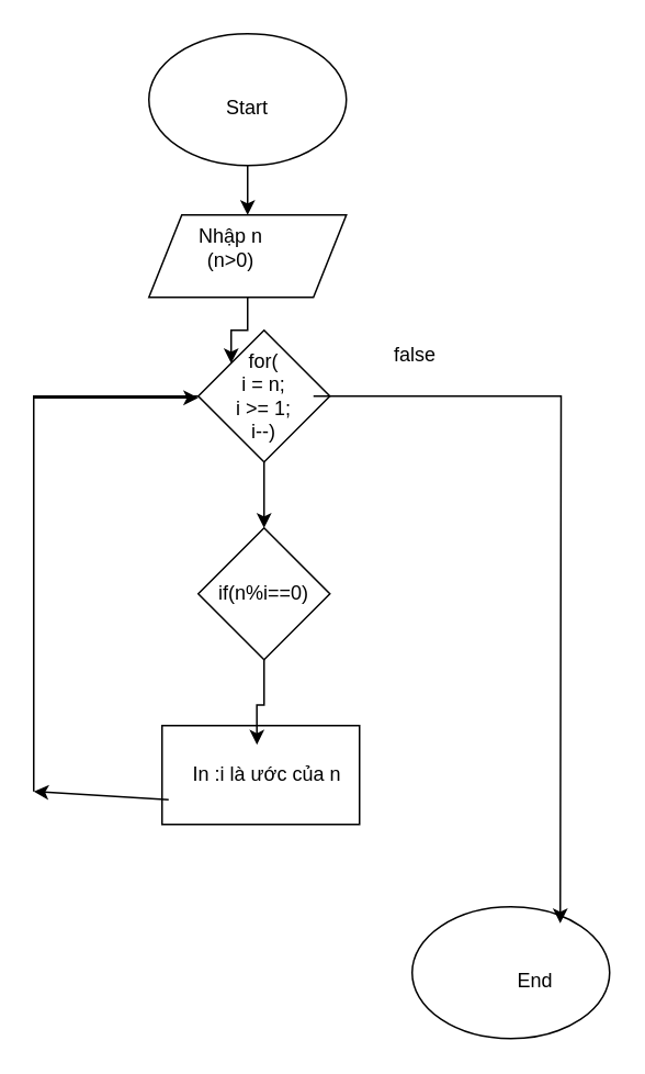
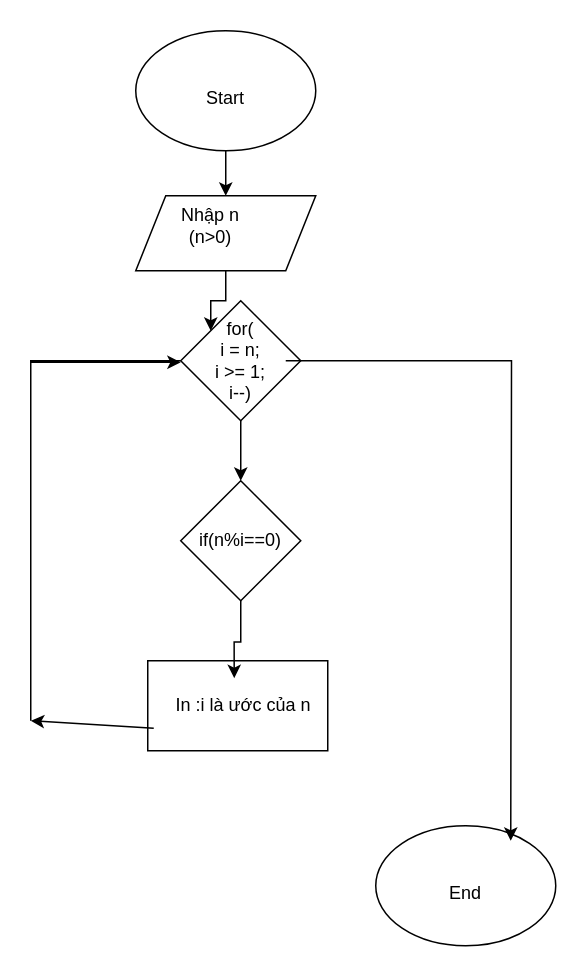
- <mxCell id="22" value="false" style="text;strokeColor=none;align=center;fillColor=none;html=1;verticalAlign=middle;whiteSpace=wrap;rounded=0;" parent="1" vertex="1"><mxGeometry x="222" y="200" width="60" height="30" as="geometry" /></mxCell>
- <mxCell id="6" value="End" style="text;strokeColor=none;align=center;fillColor=none;html=1;verticalAlign=middle;whiteSpace=wrap;rounded=0;" parent="1" vertex="1"><mxGeometry x="295" y="580" width="60" height="30" as="geometry" /></mxCell>
+ <mxCell id="6" value="End" style="text;strokeColor=none;align=center;fillColor=none;html=1;verticalAlign=middle;whiteSpace=wrap;rounded=0;" parent="1" vertex="1"><mxGeometry x="280" y="580" width="60" height="30" as="geometry" /></mxCell>
